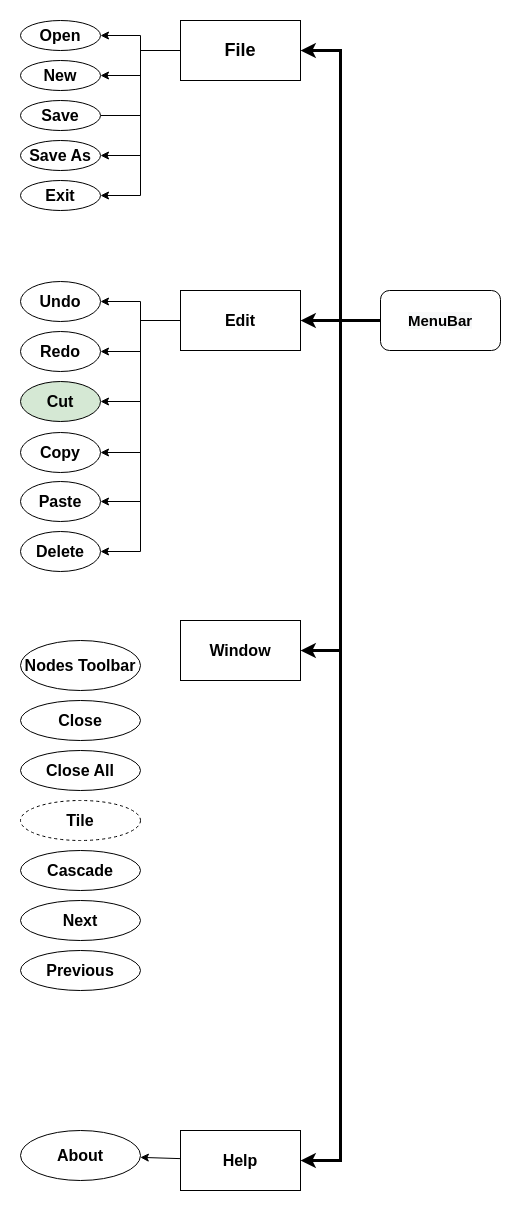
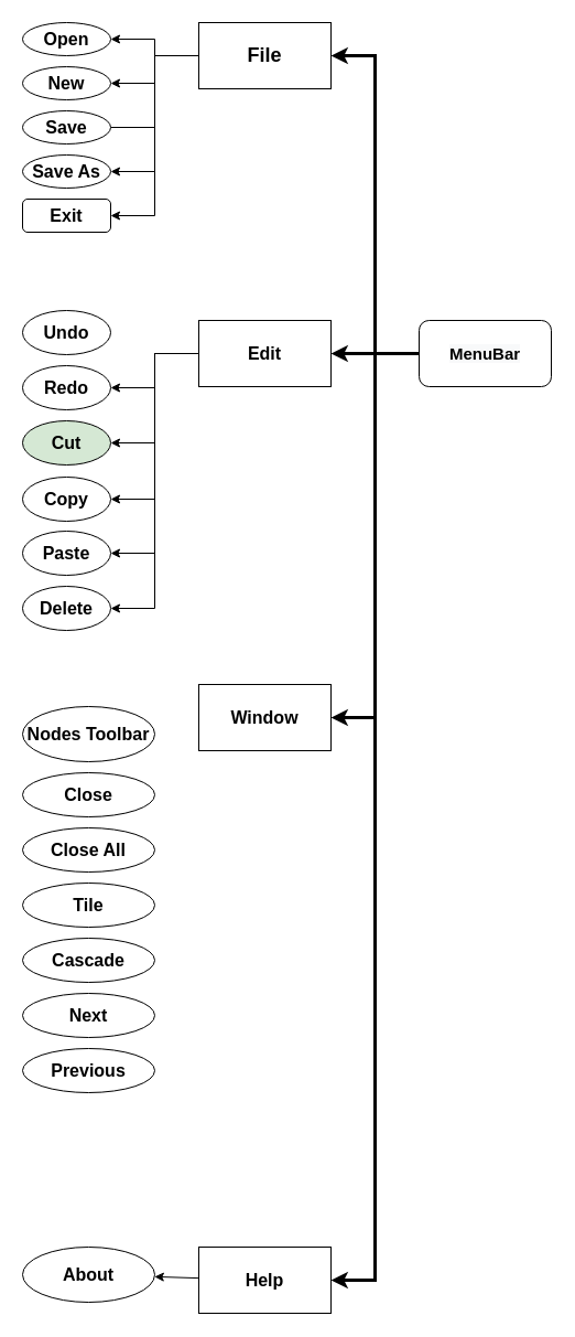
- <mxCell id="8" value="Exit" style="ellipse;whiteSpace=wrap;html=1;fontStyle=1;fontSize=16;" parent="1" vertex="1"><mxGeometry x="20" y="180" width="80" height="30" as="geometry" /></mxCell>
+ <mxCell id="8" value="Exit" style="whiteSpace=wrap;html=1;fontStyle=1;fontSize=16;rounded=1;" parent="1" vertex="1"><mxGeometry x="20" y="180" width="80" height="30" as="geometry" /></mxCell>
- <mxCell id="15" style="edgeStyle=elbowEdgeStyle;rounded=0;orthogonalLoop=1;jettySize=auto;html=1;fontSize=16;fontColor=default;endArrow=classic;endFill=1;" parent="1" source="16" target="18" edge="1"><mxGeometry relative="1" as="geometry"><mxPoint x="205" y="350" as="sourcePoint" /></mxGeometry></mxCell>
- <mxCell id="31" value="Tile" style="ellipse;whiteSpace=wrap;html=1;labelBackgroundColor=none;fontSize=16;fontColor=default;fontStyle=1;dashed=1;" parent="1" vertex="1"><mxGeometry x="20" y="800" width="120" height="40" as="geometry" /></mxCell>
+ <mxCell id="31" value="Tile" style="ellipse;whiteSpace=wrap;html=1;labelBackgroundColor=none;fontSize=16;fontColor=default;fontStyle=1" parent="1" vertex="1"><mxGeometry x="20" y="800" width="120" height="40" as="geometry" /></mxCell>
